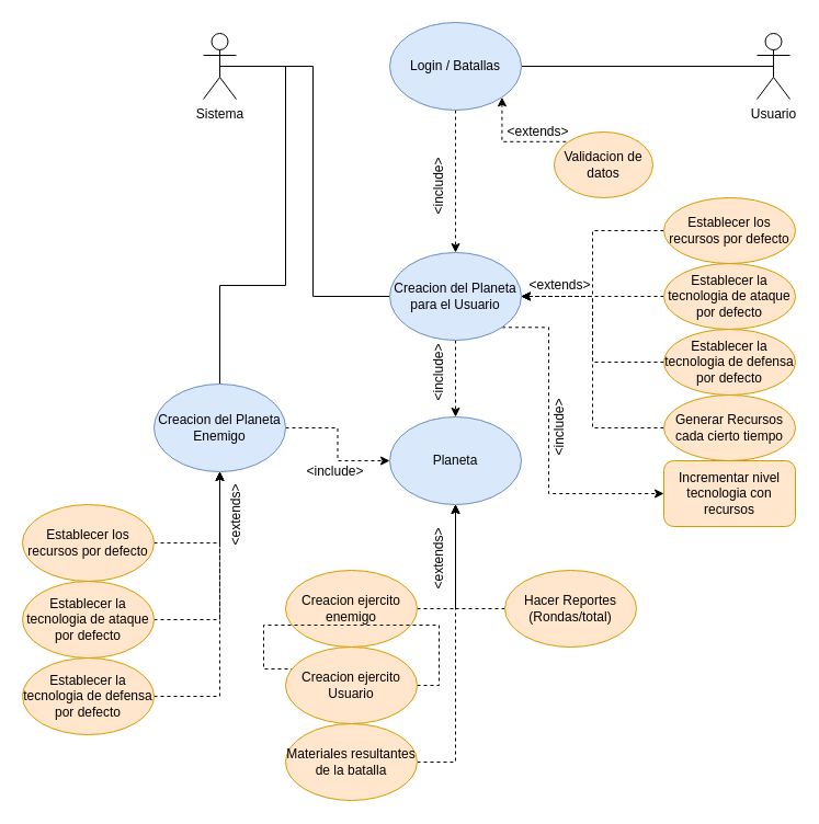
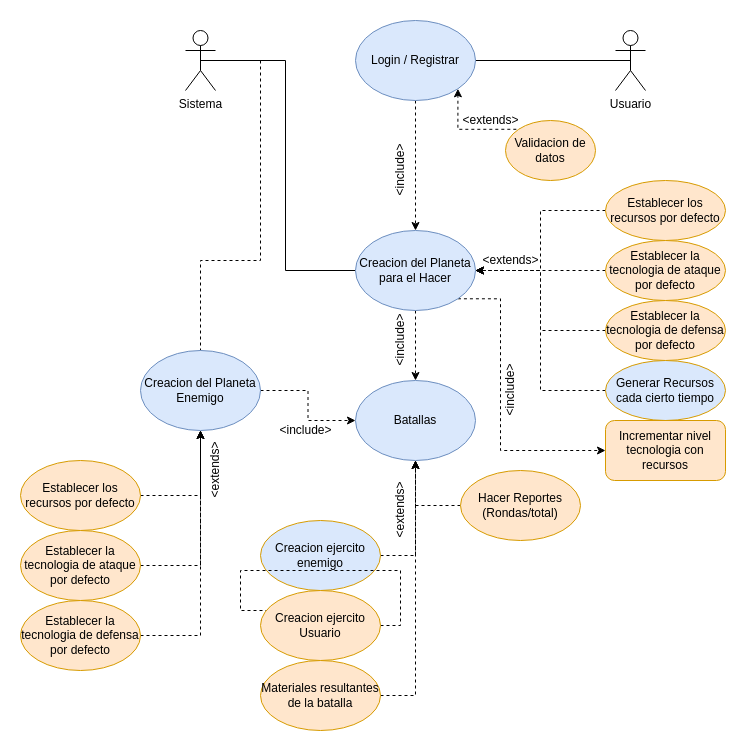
- <mxCell id="8" value="Login / Batallas" style="ellipse;whiteSpace=wrap;html=1;fillColor=#dae8fc;strokeColor=#6c8ebf;" vertex="1" parent="1"><mxGeometry x="355" width="120" height="80" as="geometry" y="20" /></mxCell>
+ <mxCell id="8" value="Login / Registrar" style="ellipse;whiteSpace=wrap;html=1;fillColor=#dae8fc;strokeColor=#6c8ebf;" vertex="1" parent="1"><mxGeometry x="355" width="120" height="80" as="geometry" y="20" /></mxCell>
- <mxCell id="3" value="Usuario" style="shape=umlActor;verticalLabelPosition=bottom;verticalAlign=top;html=1;outlineConnect=0;" vertex="1" parent="1"><mxGeometry x="690" y="30" width="30" height="60" as="geometry" /></mxCell>
+ <mxCell id="3" value="Usuario" style="shape=umlActor;verticalLabelPosition=bottom;verticalAlign=top;html=1;outlineConnect=0;" vertex="1" parent="1"><mxGeometry x="615" y="30" width="30" height="60" as="geometry" /></mxCell>
- <mxCell id="5" style="edgeStyle=orthogonalEdgeStyle;rounded=0;orthogonalLoop=1;jettySize=auto;html=1;exitX=0.5;exitY=0.5;exitDx=0;exitDy=0;exitPerimeter=0;entryX=0.5;entryY=0;entryDx=0;entryDy=0;fontSize=12;endArrow=none;endFill=0;" edge="1" parent="1" source="6" target="26"><mxGeometry relative="1" as="geometry"><Array as="points"><mxPoint x="260" y="60" /><mxPoint x="260" y="260" /><mxPoint x="200" y="260" /></Array></mxGeometry></mxCell>
+ <mxCell id="5" style="edgeStyle=orthogonalEdgeStyle;rounded=0;orthogonalLoop=1;jettySize=auto;html=1;exitX=0.5;exitY=0.5;exitDx=0;exitDy=0;exitPerimeter=0;entryX=0.5;entryY=0;entryDx=0;entryDy=0;fontSize=12;endArrow=none;endFill=0;dashed=1;" edge="1" parent="1" source="6" target="26"><mxGeometry relative="1" as="geometry"><Array as="points"><mxPoint x="260" y="60" /><mxPoint x="260" y="260" /><mxPoint x="200" y="260" /></Array></mxGeometry></mxCell>
- <mxCell id="14" value="Creacion del Planeta para el Usuario" style="ellipse;whiteSpace=wrap;html=1;fillColor=#dae8fc;strokeColor=#6c8ebf;" vertex="1" parent="1"><mxGeometry x="355" y="230" width="120" height="80" as="geometry" /></mxCell>
+ <mxCell id="14" value="Creacion del Planeta para el Hacer" style="ellipse;whiteSpace=wrap;html=1;fillColor=#dae8fc;strokeColor=#6c8ebf;" vertex="1" parent="1"><mxGeometry x="355" y="230" width="120" height="80" as="geometry" /></mxCell>
- <mxCell id="24" value="&lt;div&gt;Generar Recursos cada cierto tiempo&lt;/div&gt;" style="ellipse;whiteSpace=wrap;html=1;fillColor=#ffe6cc;strokeColor=#d79b00;" vertex="1" parent="1"><mxGeometry x="605" y="360" width="120" height="60" as="geometry" /></mxCell>
+ <mxCell id="24" value="&lt;div&gt;Generar Recursos cada cierto tiempo&lt;/div&gt;" style="ellipse;whiteSpace=wrap;html=1;fillColor=#dae8fc;strokeColor=#d79b00;" vertex="1" parent="1"><mxGeometry x="605" y="360" width="120" height="60" as="geometry" /></mxCell>
- <mxCell id="34" value="Planeta" style="ellipse;whiteSpace=wrap;html=1;fillColor=#dae8fc;strokeColor=#6c8ebf;" vertex="1" parent="1"><mxGeometry x="355" y="380" width="120" height="80" as="geometry" /></mxCell>
+ <mxCell id="34" value="Batallas" style="ellipse;whiteSpace=wrap;html=1;fillColor=#dae8fc;strokeColor=#6c8ebf;" vertex="1" parent="1"><mxGeometry x="355" y="380" width="120" height="80" as="geometry" /></mxCell>
- <mxCell id="38" value="Creacion ejercito enemigo" style="ellipse;whiteSpace=wrap;html=1;fillColor=#ffe6cc;strokeColor=#d79b00;" vertex="1" parent="1"><mxGeometry x="260" y="520" width="120" height="70" as="geometry" /></mxCell>
+ <mxCell id="38" value="Creacion ejercito enemigo" style="ellipse;whiteSpace=wrap;html=1;fillColor=#dae8fc;strokeColor=#d79b00;" vertex="1" parent="1"><mxGeometry x="260" y="520" width="120" height="70" as="geometry" /></mxCell>
- <mxCell id="44" value="Hacer Reportes (Rondas/total)" style="ellipse;whiteSpace=wrap;html=1;fillColor=#ffe6cc;strokeColor=#d79b00;" vertex="1" parent="1"><mxGeometry x="460" y="520" width="120" height="70" as="geometry" /></mxCell>
+ <mxCell id="44" value="Hacer Reportes (Rondas/total)" style="ellipse;whiteSpace=wrap;html=1;fillColor=#ffe6cc;strokeColor=#d79b00;" vertex="1" parent="1"><mxGeometry x="460" y="470" width="120" height="70" as="geometry" /></mxCell>
